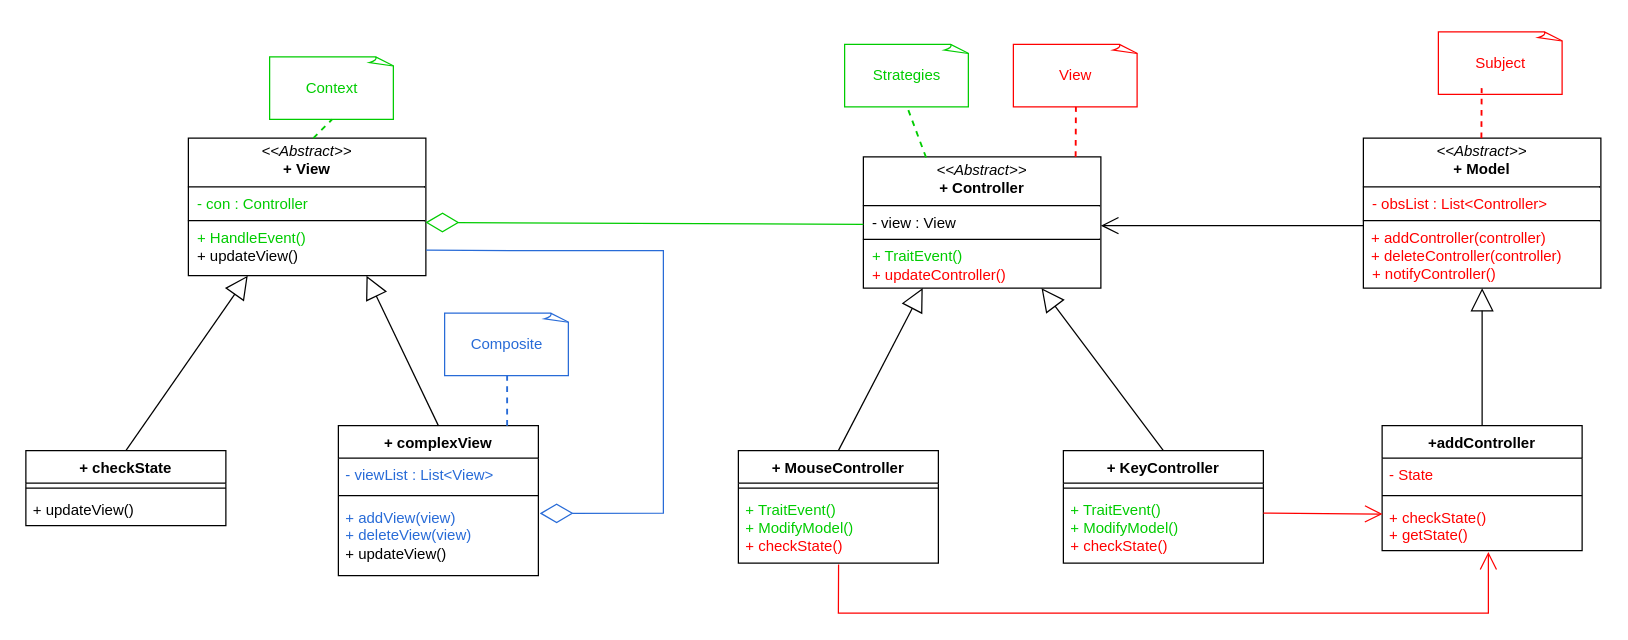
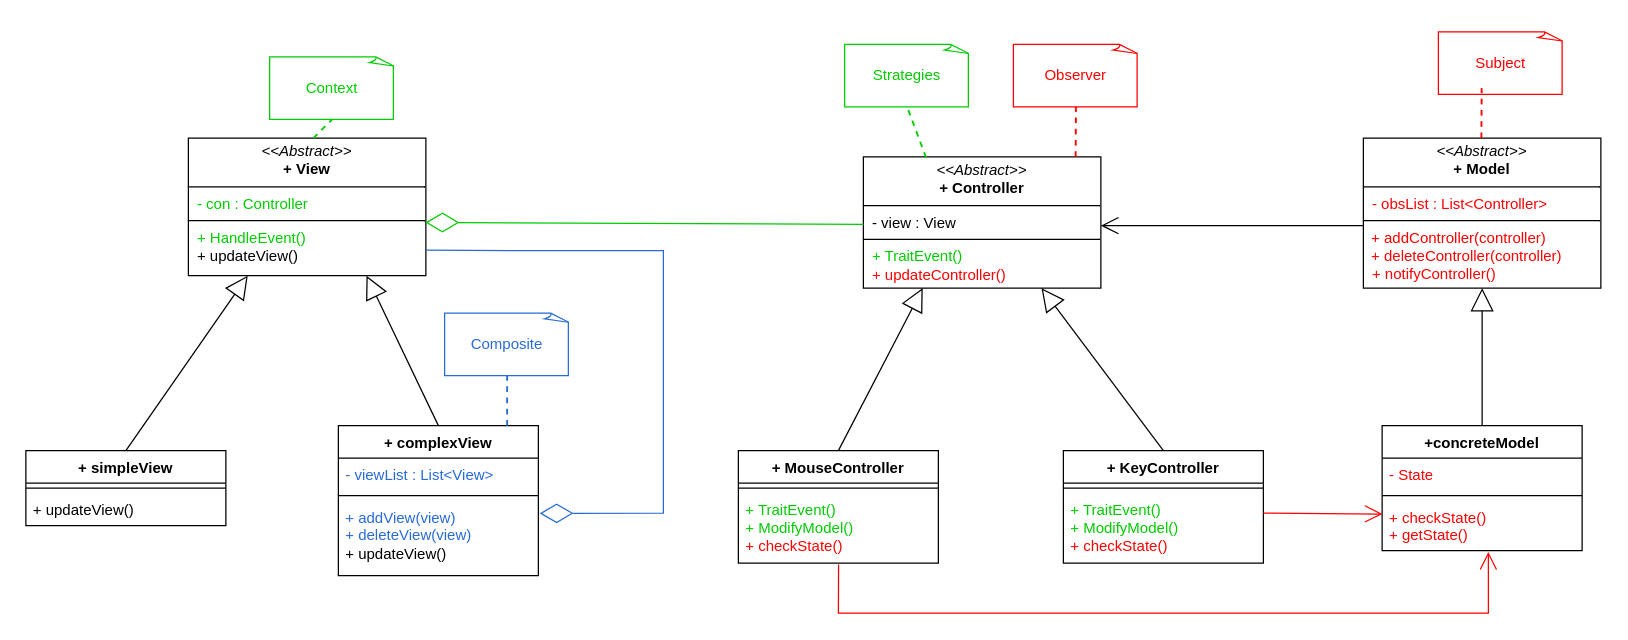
- <mxCell id="23" value="&lt;font style=&quot;color: rgb(255, 0, 0);&quot;&gt;View&lt;/font&gt;" style="whiteSpace=wrap;html=1;shape=mxgraph.basic.document;fillColor=none;strokeColor=#FF0000;" parent="1" vertex="1"><mxGeometry x="810" y="35" width="100" height="50" as="geometry" /></mxCell>
+ <mxCell id="23" value="&lt;font style=&quot;color: rgb(255, 0, 0);&quot;&gt;Observer&lt;/font&gt;" style="whiteSpace=wrap;html=1;shape=mxgraph.basic.document;fillColor=none;strokeColor=#FF0000;" parent="1" vertex="1"><mxGeometry x="810" y="35" width="100" height="50" as="geometry" /></mxCell>
- <mxCell id="33" value="&lt;div style=&quot;text-align: start;&quot;&gt;&lt;span style=&quot;background-color: transparent; color: light-dark(rgb(0, 0, 0), rgb(255, 255, 255));&quot;&gt;+addController&lt;/span&gt;&lt;/div&gt;" style="swimlane;fontStyle=1;align=center;verticalAlign=top;childLayout=stackLayout;horizontal=1;startSize=26;horizontalStack=0;resizeParent=1;resizeParentMax=0;resizeLast=0;collapsible=1;marginBottom=0;whiteSpace=wrap;html=1;fillColor=none;" parent="31" vertex="1"><mxGeometry x="15" y="320" width="160" height="100" as="geometry" /></mxCell>
+ <mxCell id="33" value="&lt;div style=&quot;text-align: start;&quot;&gt;&lt;span style=&quot;background-color: transparent; color: light-dark(rgb(0, 0, 0), rgb(255, 255, 255));&quot;&gt;+concreteModel&lt;/span&gt;&lt;/div&gt;" style="swimlane;fontStyle=1;align=center;verticalAlign=top;childLayout=stackLayout;horizontal=1;startSize=26;horizontalStack=0;resizeParent=1;resizeParentMax=0;resizeLast=0;collapsible=1;marginBottom=0;whiteSpace=wrap;html=1;fillColor=none;" parent="31" vertex="1"><mxGeometry x="15" y="320" width="160" height="100" as="geometry" /></mxCell>
- <mxCell id="12" value="+ checkState" style="swimlane;fontStyle=1;align=center;verticalAlign=top;childLayout=stackLayout;horizontal=1;startSize=26;horizontalStack=0;resizeParent=1;resizeParentMax=0;resizeLast=0;collapsible=1;marginBottom=0;whiteSpace=wrap;html=1;fillColor=none;" parent="1" vertex="1"><mxGeometry x="20" y="360" width="160" height="60" as="geometry" /></mxCell>
+ <mxCell id="12" value="+ simpleView" style="swimlane;fontStyle=1;align=center;verticalAlign=top;childLayout=stackLayout;horizontal=1;startSize=26;horizontalStack=0;resizeParent=1;resizeParentMax=0;resizeLast=0;collapsible=1;marginBottom=0;whiteSpace=wrap;html=1;fillColor=none;" parent="1" vertex="1"><mxGeometry x="20" y="360" width="160" height="60" as="geometry" /></mxCell>
